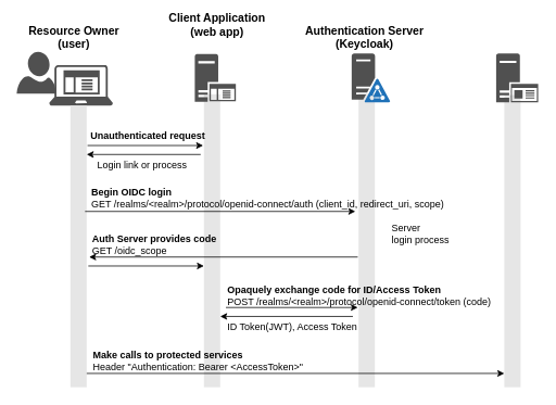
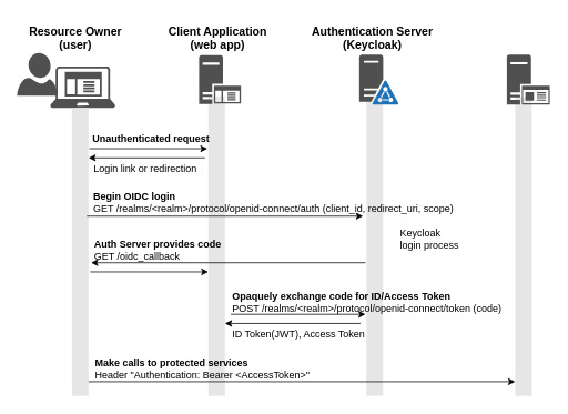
- <mxCell id="11" value="&lt;div&gt;&lt;b&gt;&lt;font style=&quot;font-size: 14px&quot;&gt;Client Application&lt;/font&gt;&lt;/b&gt;&lt;/div&gt;&lt;div&gt;&lt;b&gt;&lt;font style=&quot;font-size: 14px&quot;&gt;(web app)&lt;br&gt;&lt;/font&gt;&lt;/b&gt;&lt;/div&gt;" style="text;html=1;resizable=0;autosize=1;align=center;verticalAlign=middle;points=[];fillColor=none;strokeColor=none;rounded=0;" parent="1" vertex="1"><mxGeometry x="201" y="10" width="130" height="40" as="geometry" /></mxCell>
+ <mxCell id="11" value="&lt;div&gt;&lt;b&gt;&lt;font style=&quot;font-size: 14px&quot;&gt;Client Application&lt;/font&gt;&lt;/b&gt;&lt;/div&gt;&lt;div&gt;&lt;b&gt;&lt;font style=&quot;font-size: 14px&quot;&gt;(web app)&lt;br&gt;&lt;/font&gt;&lt;/b&gt;&lt;/div&gt;" style="text;html=1;resizable=0;autosize=1;align=center;verticalAlign=middle;points=[];fillColor=none;strokeColor=none;rounded=0;" parent="1" vertex="1"><mxGeometry x="196" y="25" width="130" height="40" as="geometry" /></mxCell>
- <mxCell id="17" value="Login link or process" style="text;html=1;resizable=0;autosize=1;align=center;verticalAlign=middle;points=[];fillColor=none;strokeColor=none;rounded=0;" parent="1" vertex="1"><mxGeometry x="104" y="193" width="140" height="20" as="geometry" /></mxCell>
+ <mxCell id="17" value="Login link or redirection" style="text;html=1;resizable=0;autosize=1;align=center;verticalAlign=middle;points=[];fillColor=none;strokeColor=none;rounded=0;" parent="1" vertex="1"><mxGeometry x="104" y="193" width="140" height="20" as="geometry" /></mxCell>
- <mxCell id="30" value="&lt;div&gt;Server&lt;/div&gt;&lt;div&gt;login process&lt;br&gt;&lt;/div&gt;" style="text;html=1;resizable=0;autosize=1;align=left;verticalAlign=middle;points=[];fillColor=none;strokeColor=none;rounded=0;" parent="1" vertex="1"><mxGeometry x="479" y="267" width="90" height="40" as="geometry" /></mxCell>
+ <mxCell id="30" value="&lt;div&gt;Keycloak&lt;/div&gt;&lt;div&gt;login process&lt;br&gt;&lt;/div&gt;" style="text;html=1;resizable=0;autosize=1;align=left;verticalAlign=middle;points=[];fillColor=none;strokeColor=none;rounded=0;" parent="1" vertex="1"><mxGeometry x="479" y="267" width="90" height="40" as="geometry" /></mxCell>
- <mxCell id="21" value="&lt;div align=&quot;left&quot;&gt;&lt;b&gt;Auth Server provides code&lt;/b&gt;&lt;br&gt;&lt;/div&gt;&lt;div align=&quot;left&quot;&gt;GET /oidc_scope&lt;/div&gt;" style="text;html=1;resizable=0;autosize=1;align=left;verticalAlign=middle;points=[];fillColor=none;strokeColor=none;rounded=0;" parent="1" vertex="1"><mxGeometry x="111" y="280" width="180" height="40" as="geometry" /></mxCell>
+ <mxCell id="21" value="&lt;div align=&quot;left&quot;&gt;&lt;b&gt;Auth Server provides code&lt;/b&gt;&lt;br&gt;&lt;/div&gt;&lt;div align=&quot;left&quot;&gt;GET /oidc_callback&lt;/div&gt;" style="text;html=1;resizable=0;autosize=1;align=left;verticalAlign=middle;points=[];fillColor=none;strokeColor=none;rounded=0;" parent="1" vertex="1"><mxGeometry x="111" y="280" width="180" height="40" as="geometry" /></mxCell>
